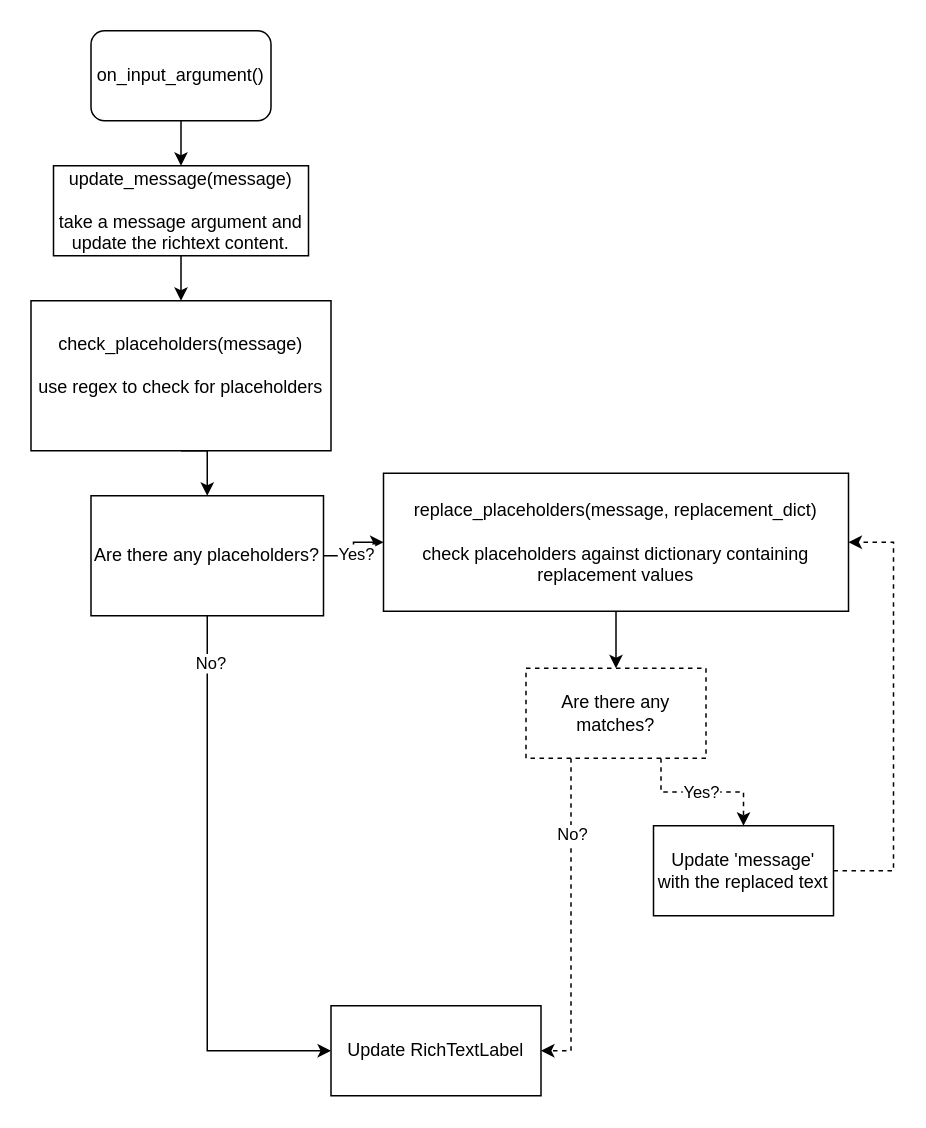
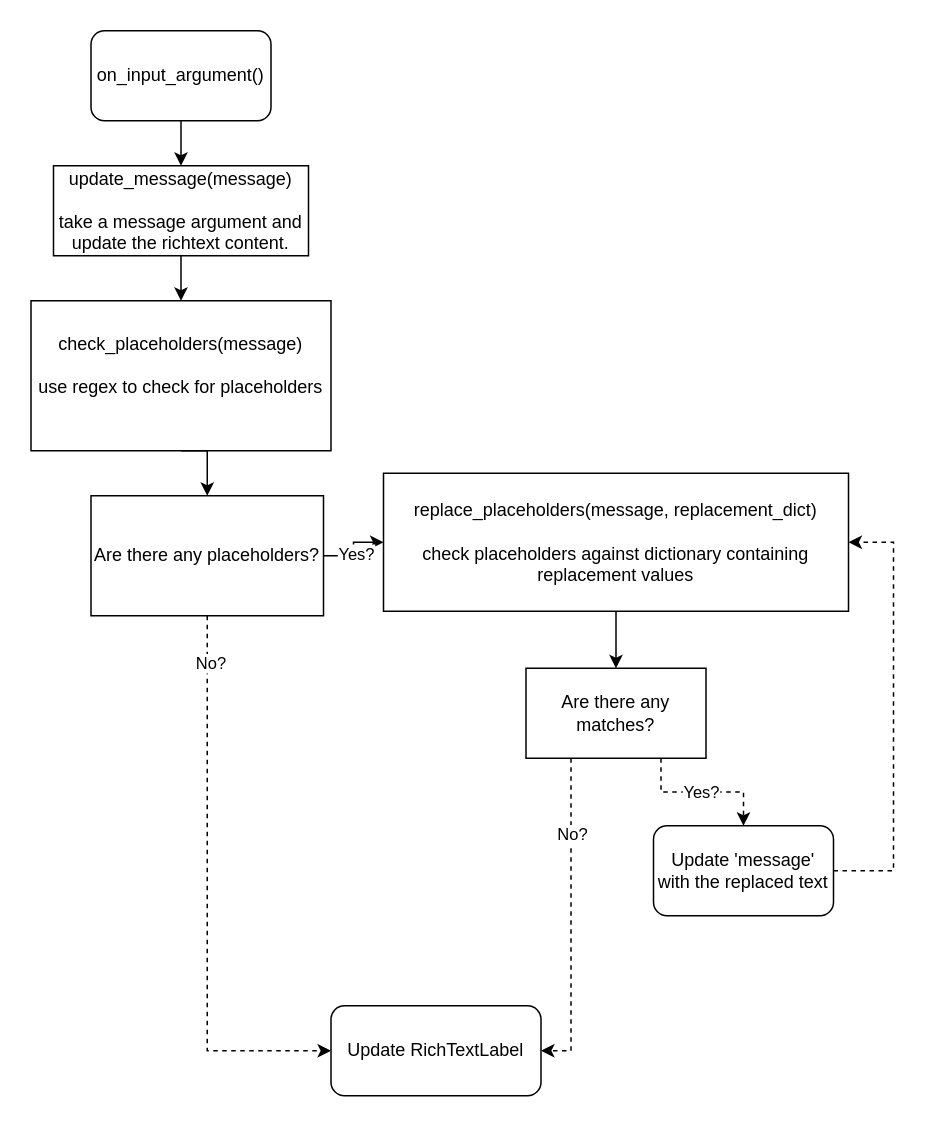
- <mxCell id="12" value="Are there any matches?" style="rounded=0;whiteSpace=wrap;html=1;dashed=1;" vertex="1" parent="1"><mxGeometry x="350" y="445" width="120" height="60" as="geometry" /></mxCell>
+ <mxCell id="12" value="Are there any matches?" style="rounded=0;whiteSpace=wrap;html=1;" vertex="1" parent="1"><mxGeometry x="350" y="445" width="120" height="60" as="geometry" /></mxCell>
- <mxCell id="22" value="Update 'message' with the replaced text" style="rounded=0;whiteSpace=wrap;html=1;" vertex="1" parent="1"><mxGeometry x="435" y="550" width="120" height="60" as="geometry" /></mxCell>
+ <mxCell id="22" value="Update 'message' with the replaced text" style="whiteSpace=wrap;html=1;rounded=1;" vertex="1" parent="1"><mxGeometry x="435" y="550" width="120" height="60" as="geometry" /></mxCell>
- <mxCell id="15" style="edgeStyle=orthogonalEdgeStyle;rounded=0;orthogonalLoop=1;jettySize=auto;html=1;exitX=0.5;exitY=1;exitDx=0;exitDy=0;entryX=0;entryY=0.5;entryDx=0;entryDy=0;" edge="1" parent="1" source="17" target="20"><mxGeometry relative="1" as="geometry" /></mxCell>
+ <mxCell id="15" style="edgeStyle=orthogonalEdgeStyle;rounded=0;orthogonalLoop=1;jettySize=auto;html=1;exitX=0.5;exitY=1;exitDx=0;exitDy=0;entryX=0;entryY=0.5;entryDx=0;entryDy=0;dashed=1;" edge="1" parent="1" source="17" target="20"><mxGeometry relative="1" as="geometry" /></mxCell>
- <mxCell id="20" value="Update RichTextLabel" style="whiteSpace=wrap;html=1;rounded=0;" vertex="1" parent="1"><mxGeometry x="220" y="670" width="140" height="60" as="geometry" /></mxCell>
+ <mxCell id="20" value="Update RichTextLabel" style="rounded=1;whiteSpace=wrap;html=1;" vertex="1" parent="1"><mxGeometry x="220" y="670" width="140" height="60" as="geometry" /></mxCell>
